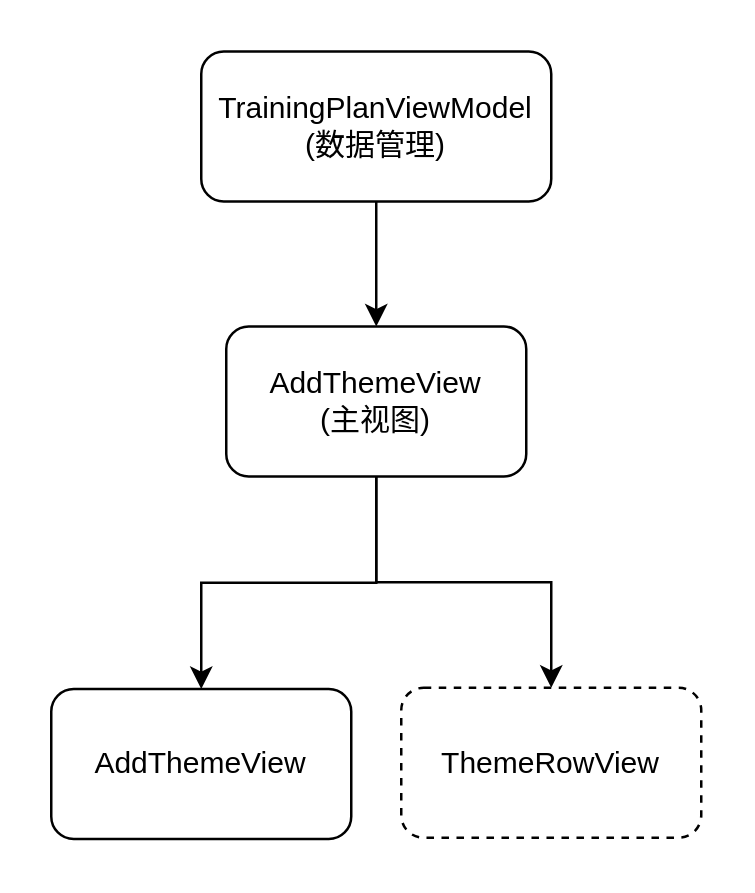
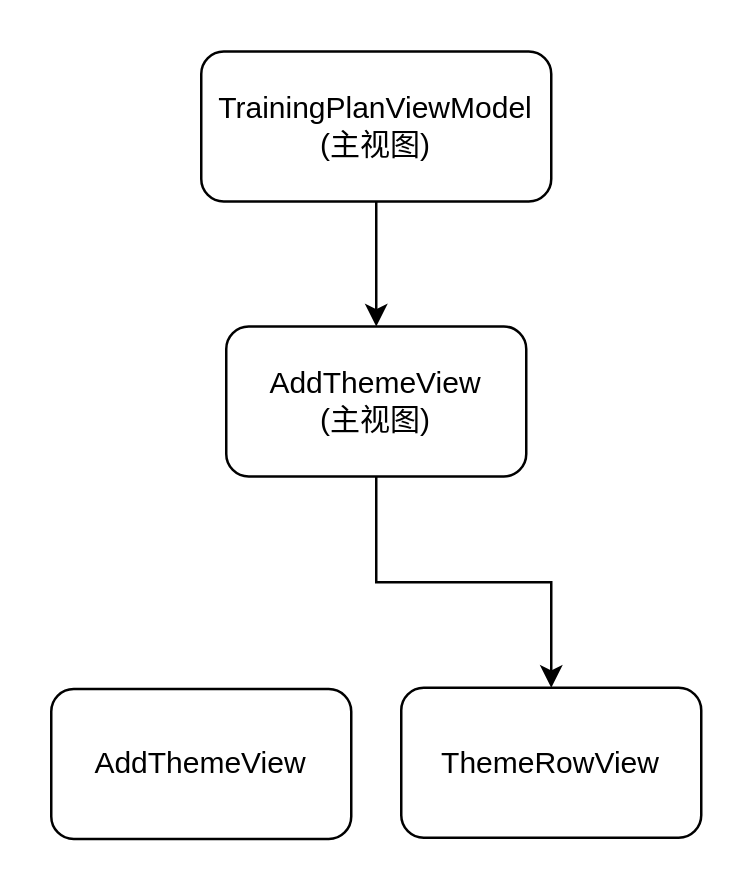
- <mxCell id="3" value="TrainingPlanViewModel (数据管理)" style="rounded=1;whiteSpace=wrap;html=1;" vertex="1" parent="1"><mxGeometry x="80" y="20" width="140" height="60" as="geometry" /></mxCell>
+ <mxCell id="3" value="TrainingPlanViewModel (主视图)" style="rounded=1;whiteSpace=wrap;html=1;" vertex="1" parent="1"><mxGeometry x="80" y="20" width="140" height="60" as="geometry" /></mxCell>
- <mxCell id="4" value="" style="edgeStyle=orthogonalEdgeStyle;rounded=0;orthogonalLoop=1;jettySize=auto;html=1;" edge="1" parent="1" source="6" target="7"><mxGeometry relative="1" as="geometry" /></mxCell>
- <mxCell id="8" value="ThemeRowView" style="rounded=1;whiteSpace=wrap;html=1;dashed=1;" vertex="1" parent="1"><mxGeometry x="160" y="274.5" width="120" height="60" as="geometry" /></mxCell>
+ <mxCell id="8" value="ThemeRowView" style="rounded=1;whiteSpace=wrap;html=1;" vertex="1" parent="1"><mxGeometry x="160" y="274.5" width="120" height="60" as="geometry" /></mxCell>
